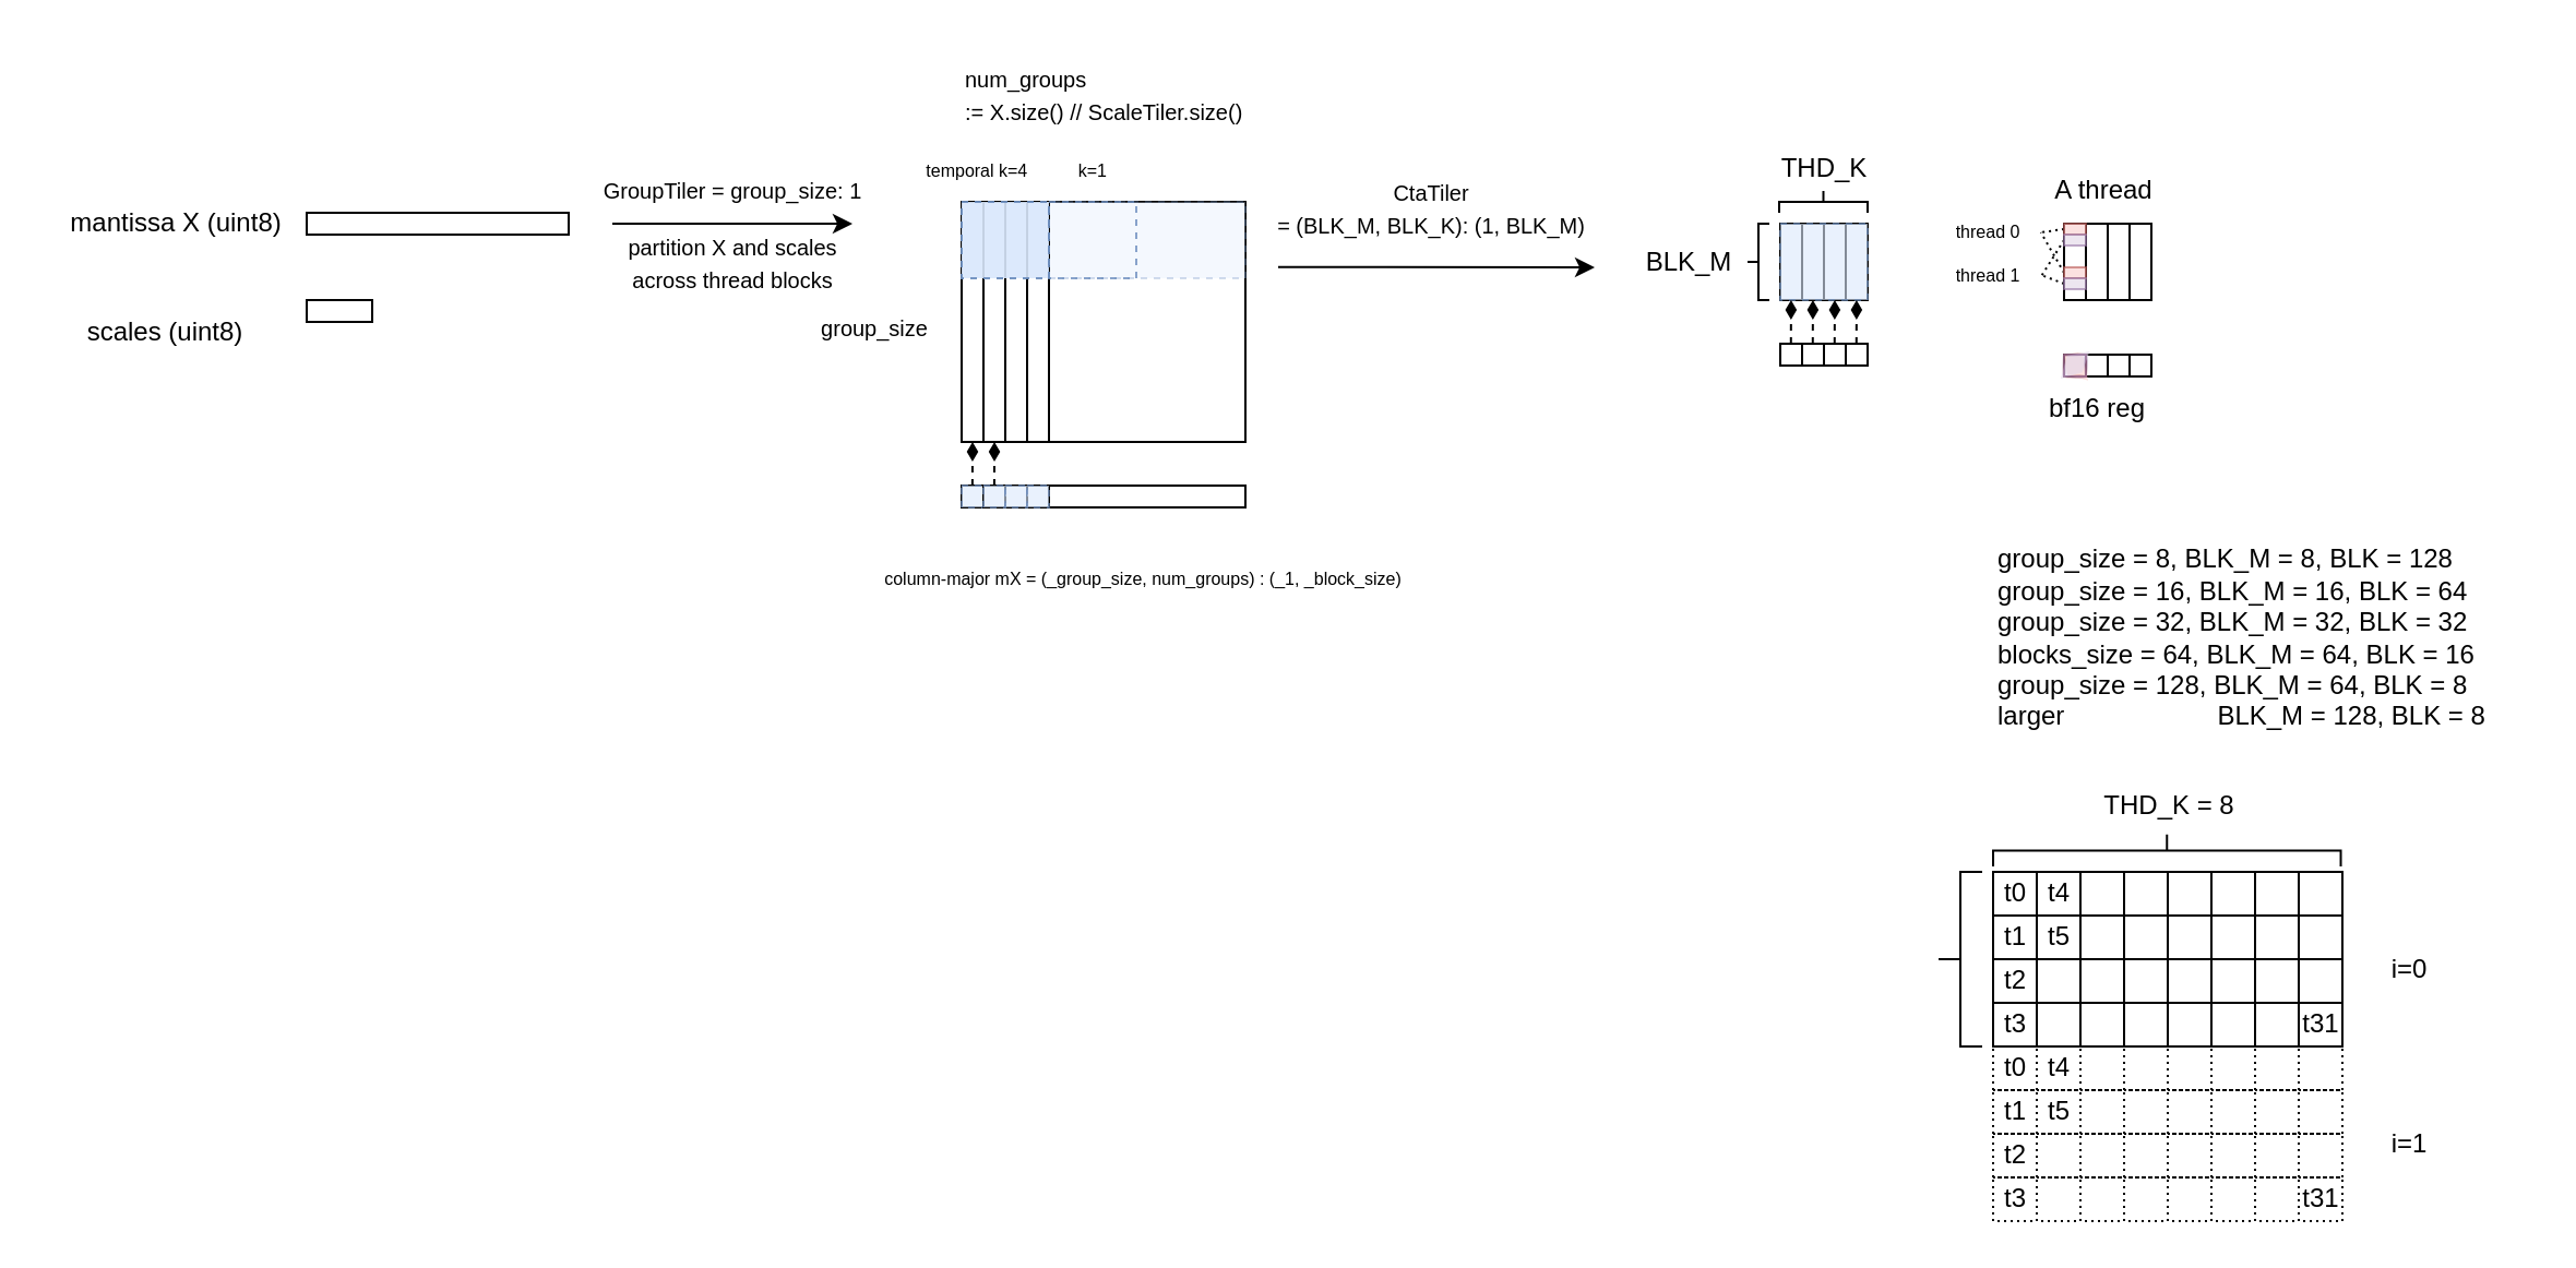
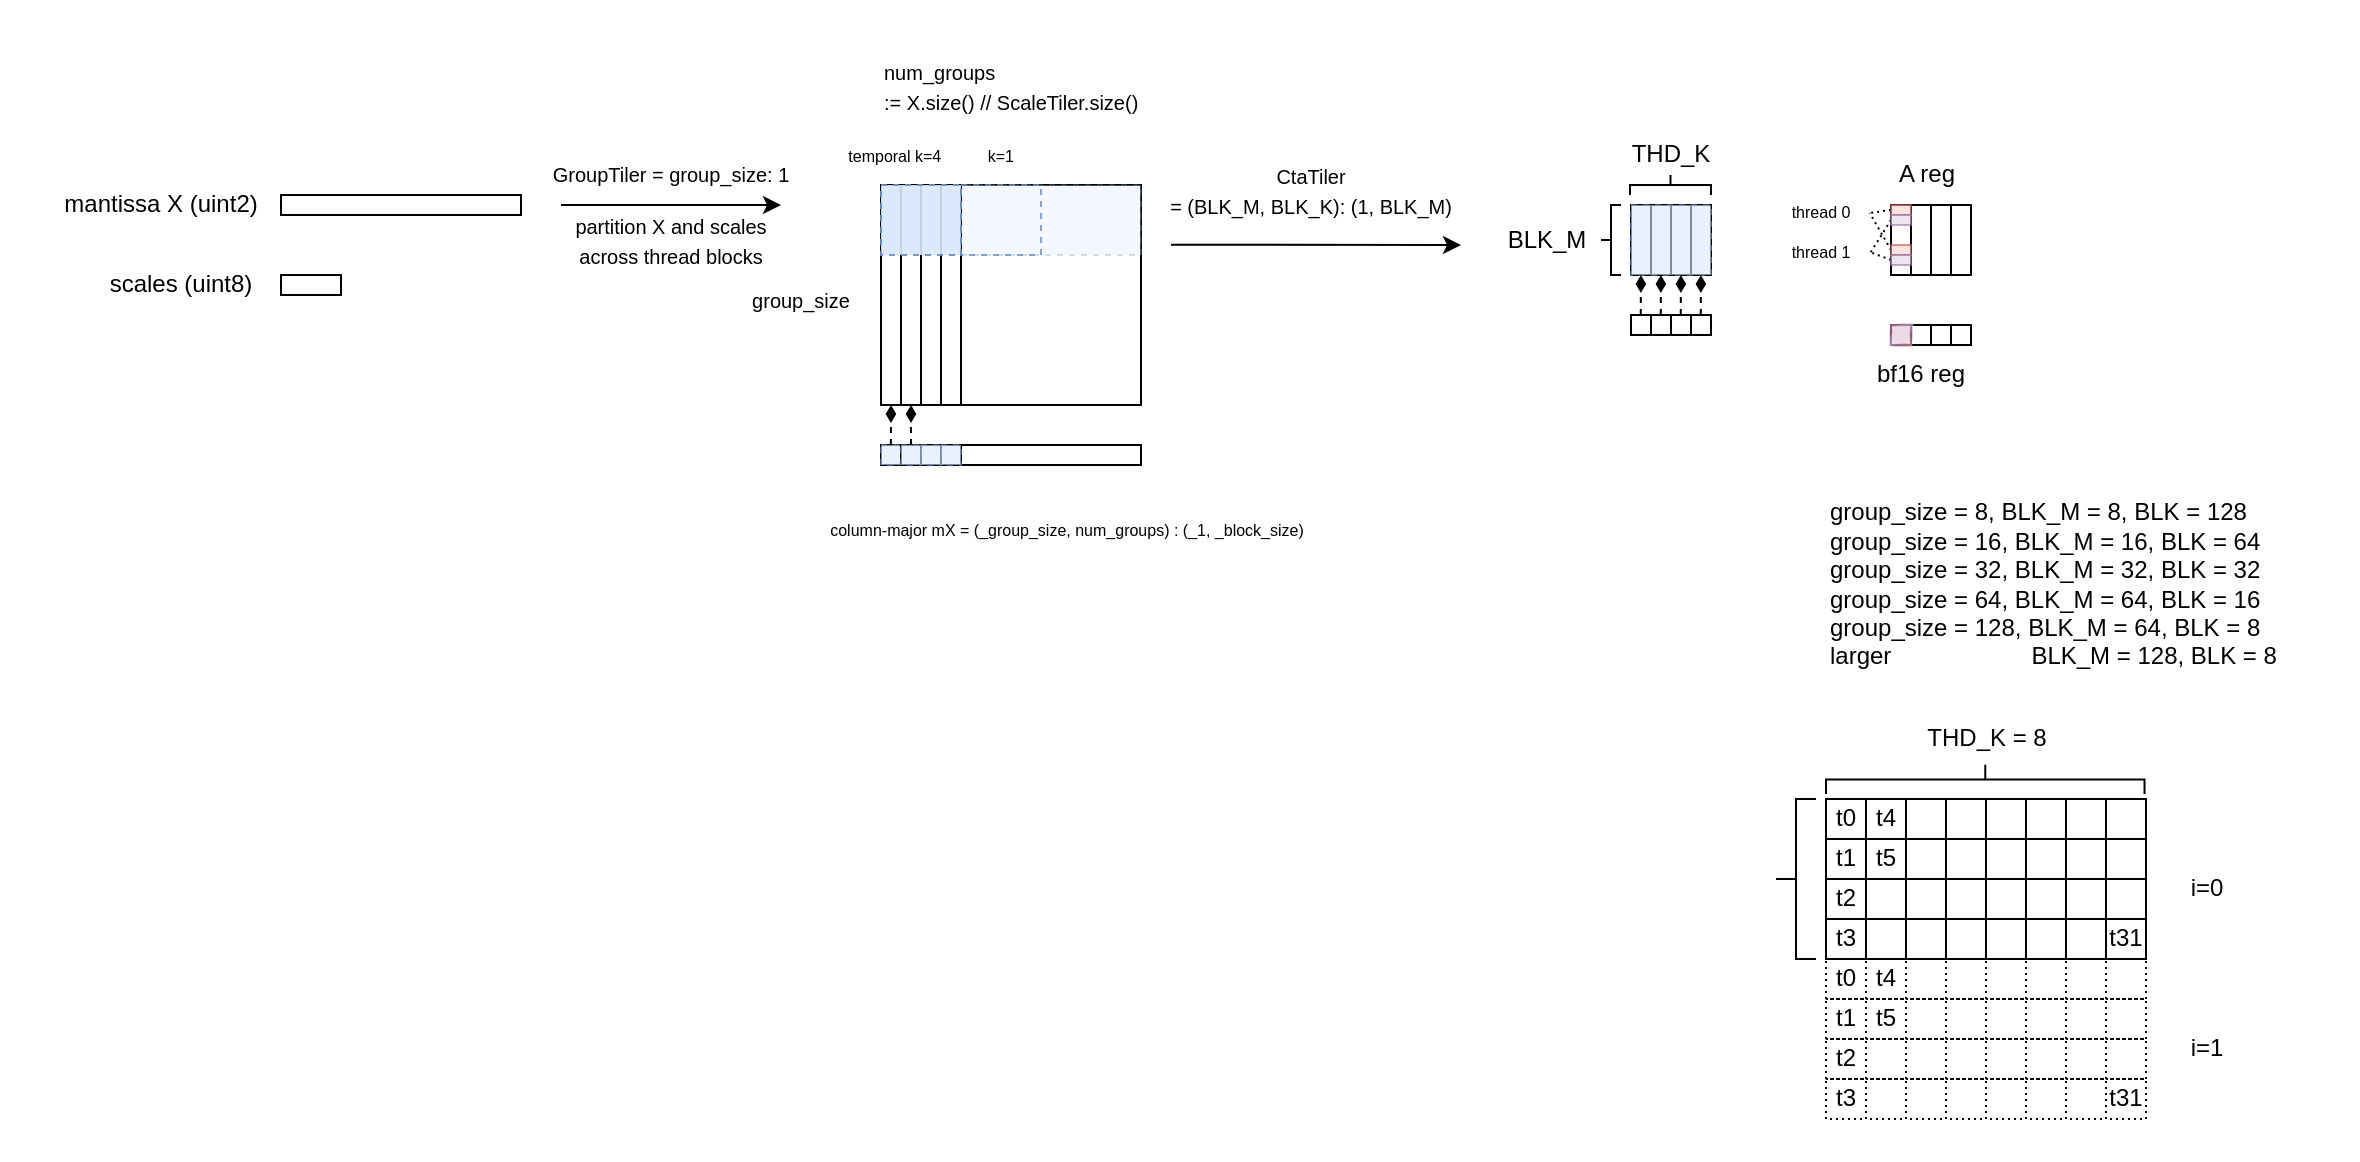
- <mxCell id="32" value="A thread" style="text;html=1;align=center;verticalAlign=middle;resizable=0;points=[];autosize=1;strokeColor=none;fillColor=none;opacity=60;" parent="1" vertex="1"><mxGeometry x="930" y="72" width="65" height="30" as="geometry" /></mxCell>
+ <mxCell id="32" value="A reg" style="text;html=1;align=center;verticalAlign=middle;resizable=0;points=[];autosize=1;strokeColor=none;fillColor=none;opacity=60;" parent="1" vertex="1"><mxGeometry x="930" y="72" width="65" height="30" as="geometry" /></mxCell>
- <mxCell id="10" value="mantissa X (uint8)" style="text;html=1;align=center;verticalAlign=middle;resizable=0;points=[];autosize=1;strokeColor=none;fillColor=none;" parent="1" vertex="1"><mxGeometry x="20" y="87" width="120" height="30" as="geometry" /></mxCell>
+ <mxCell id="10" value="mantissa X (uint2)" style="text;html=1;align=center;verticalAlign=middle;resizable=0;points=[];autosize=1;strokeColor=none;fillColor=none;" parent="1" vertex="1"><mxGeometry x="20" y="87" width="120" height="30" as="geometry" /></mxCell>
- <mxCell id="11" value="scales (uint8)" style="text;html=1;align=center;verticalAlign=middle;resizable=0;points=[];autosize=1;strokeColor=none;fillColor=none;" parent="1" vertex="1"><mxGeometry x="30" y="137" width="90" height="30" as="geometry" /></mxCell>
+ <mxCell id="11" value="scales (uint8)" style="text;html=1;align=center;verticalAlign=middle;resizable=0;points=[];autosize=1;strokeColor=none;fillColor=none;" parent="1" vertex="1"><mxGeometry x="45" y="127" width="90" height="30" as="geometry" /></mxCell>
- <mxCell id="62" value="column-major mX = (_group_size, num_groups) : (_1, _block_size)" style="text;html=1;align=center;verticalAlign=middle;resizable=0;points=[];autosize=1;strokeColor=none;fillColor=none;fontSize=8;sketch=1;jiggle=1;fillStyle=solid;" parent="1" vertex="1"><mxGeometry x="393" y="252" width="260" height="25" as="geometry" /></mxCell>
+ <mxCell id="62" value="column-major mX = (_group_size, num_groups) : (_1, _block_size)" style="text;html=1;align=center;verticalAlign=middle;resizable=0;points=[];autosize=1;strokeColor=none;fillColor=none;fontSize=8;sketch=1;jiggle=1;fillStyle=solid;" parent="1" vertex="1"><mxGeometry x="403" y="252" width="260" height="25" as="geometry" /></mxCell>
- <mxCell id="131" value="group_size = 8, BLK_M = 8, BLK = 128&lt;br&gt;group_size = 16, BLK_M = 16, BLK = 64&lt;br&gt;group_size = 32, BLK_M = 32, BLK = 32&lt;br&gt;blocks_size = 64, BLK_M = 64, BLK = 16&lt;br&gt;group_size = 128, BLK_M = 64, BLK = 8&lt;br&gt;larger&amp;nbsp; &amp;nbsp; &amp;nbsp; &amp;nbsp; &amp;nbsp; &amp;nbsp; &amp;nbsp; &amp;nbsp; &amp;nbsp; &amp;nbsp; &amp;nbsp;BLK_M = 128, BLK = 8" style="text;html=1;align=left;verticalAlign=middle;resizable=0;points=[];autosize=1;strokeColor=none;fillColor=none;" parent="1" vertex="1"><mxGeometry x="912.5" y="242" width="245" height="100" as="geometry" /></mxCell>
+ <mxCell id="131" value="group_size = 8, BLK_M = 8, BLK = 128&lt;br&gt;group_size = 16, BLK_M = 16, BLK = 64&lt;br&gt;group_size = 32, BLK_M = 32, BLK = 32&lt;br&gt;group_size = 64, BLK_M = 64, BLK = 16&lt;br&gt;group_size = 128, BLK_M = 64, BLK = 8&lt;br&gt;larger&amp;nbsp; &amp;nbsp; &amp;nbsp; &amp;nbsp; &amp;nbsp; &amp;nbsp; &amp;nbsp; &amp;nbsp; &amp;nbsp; &amp;nbsp; &amp;nbsp;BLK_M = 128, BLK = 8" style="text;html=1;align=left;verticalAlign=middle;resizable=0;points=[];autosize=1;strokeColor=none;fillColor=none;" parent="1" vertex="1"><mxGeometry x="912.5" y="242" width="245" height="100" as="geometry" /></mxCell>
